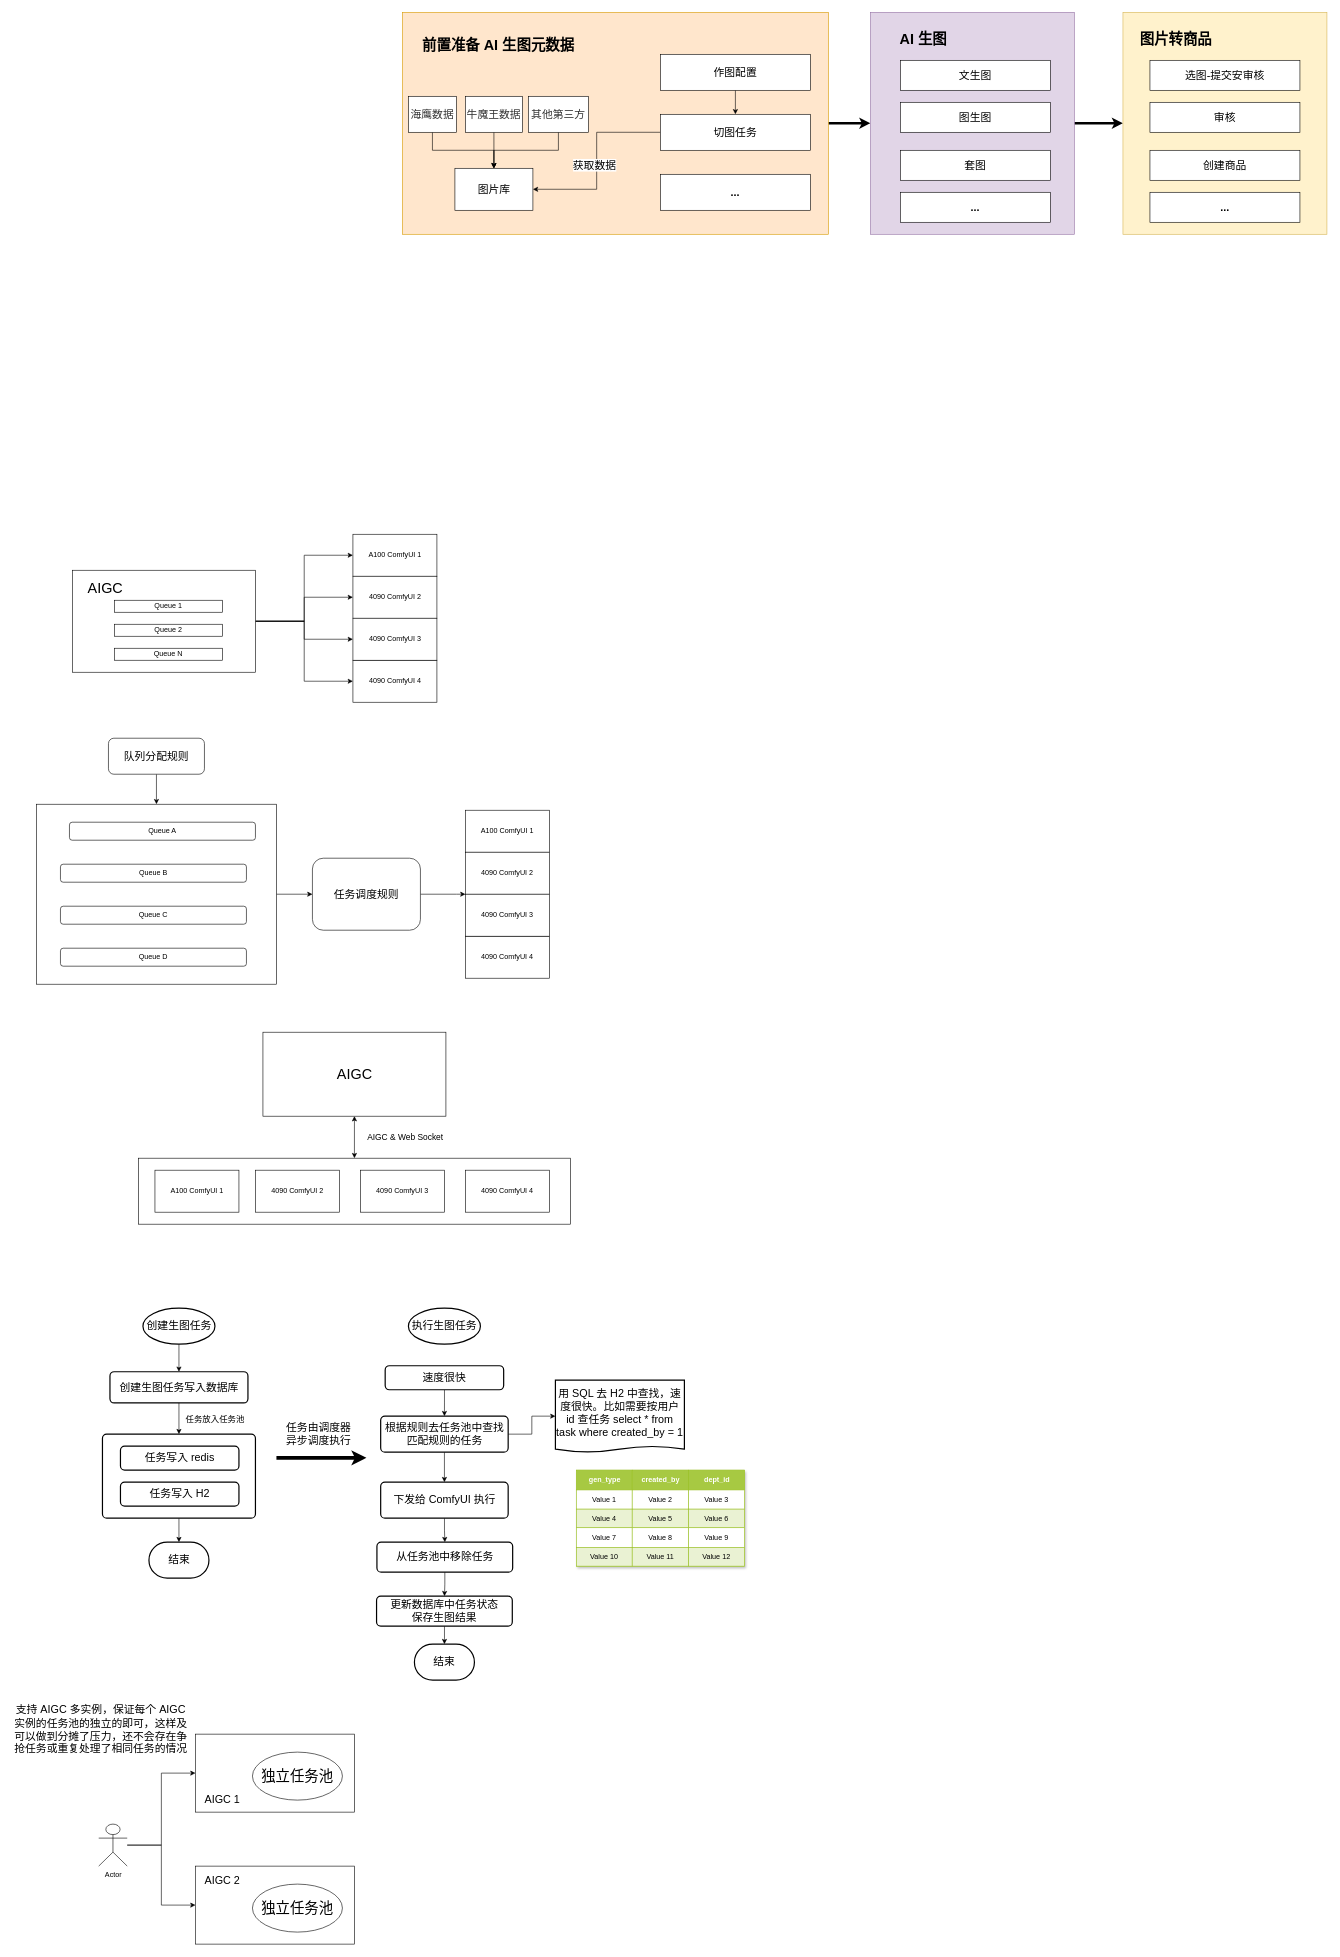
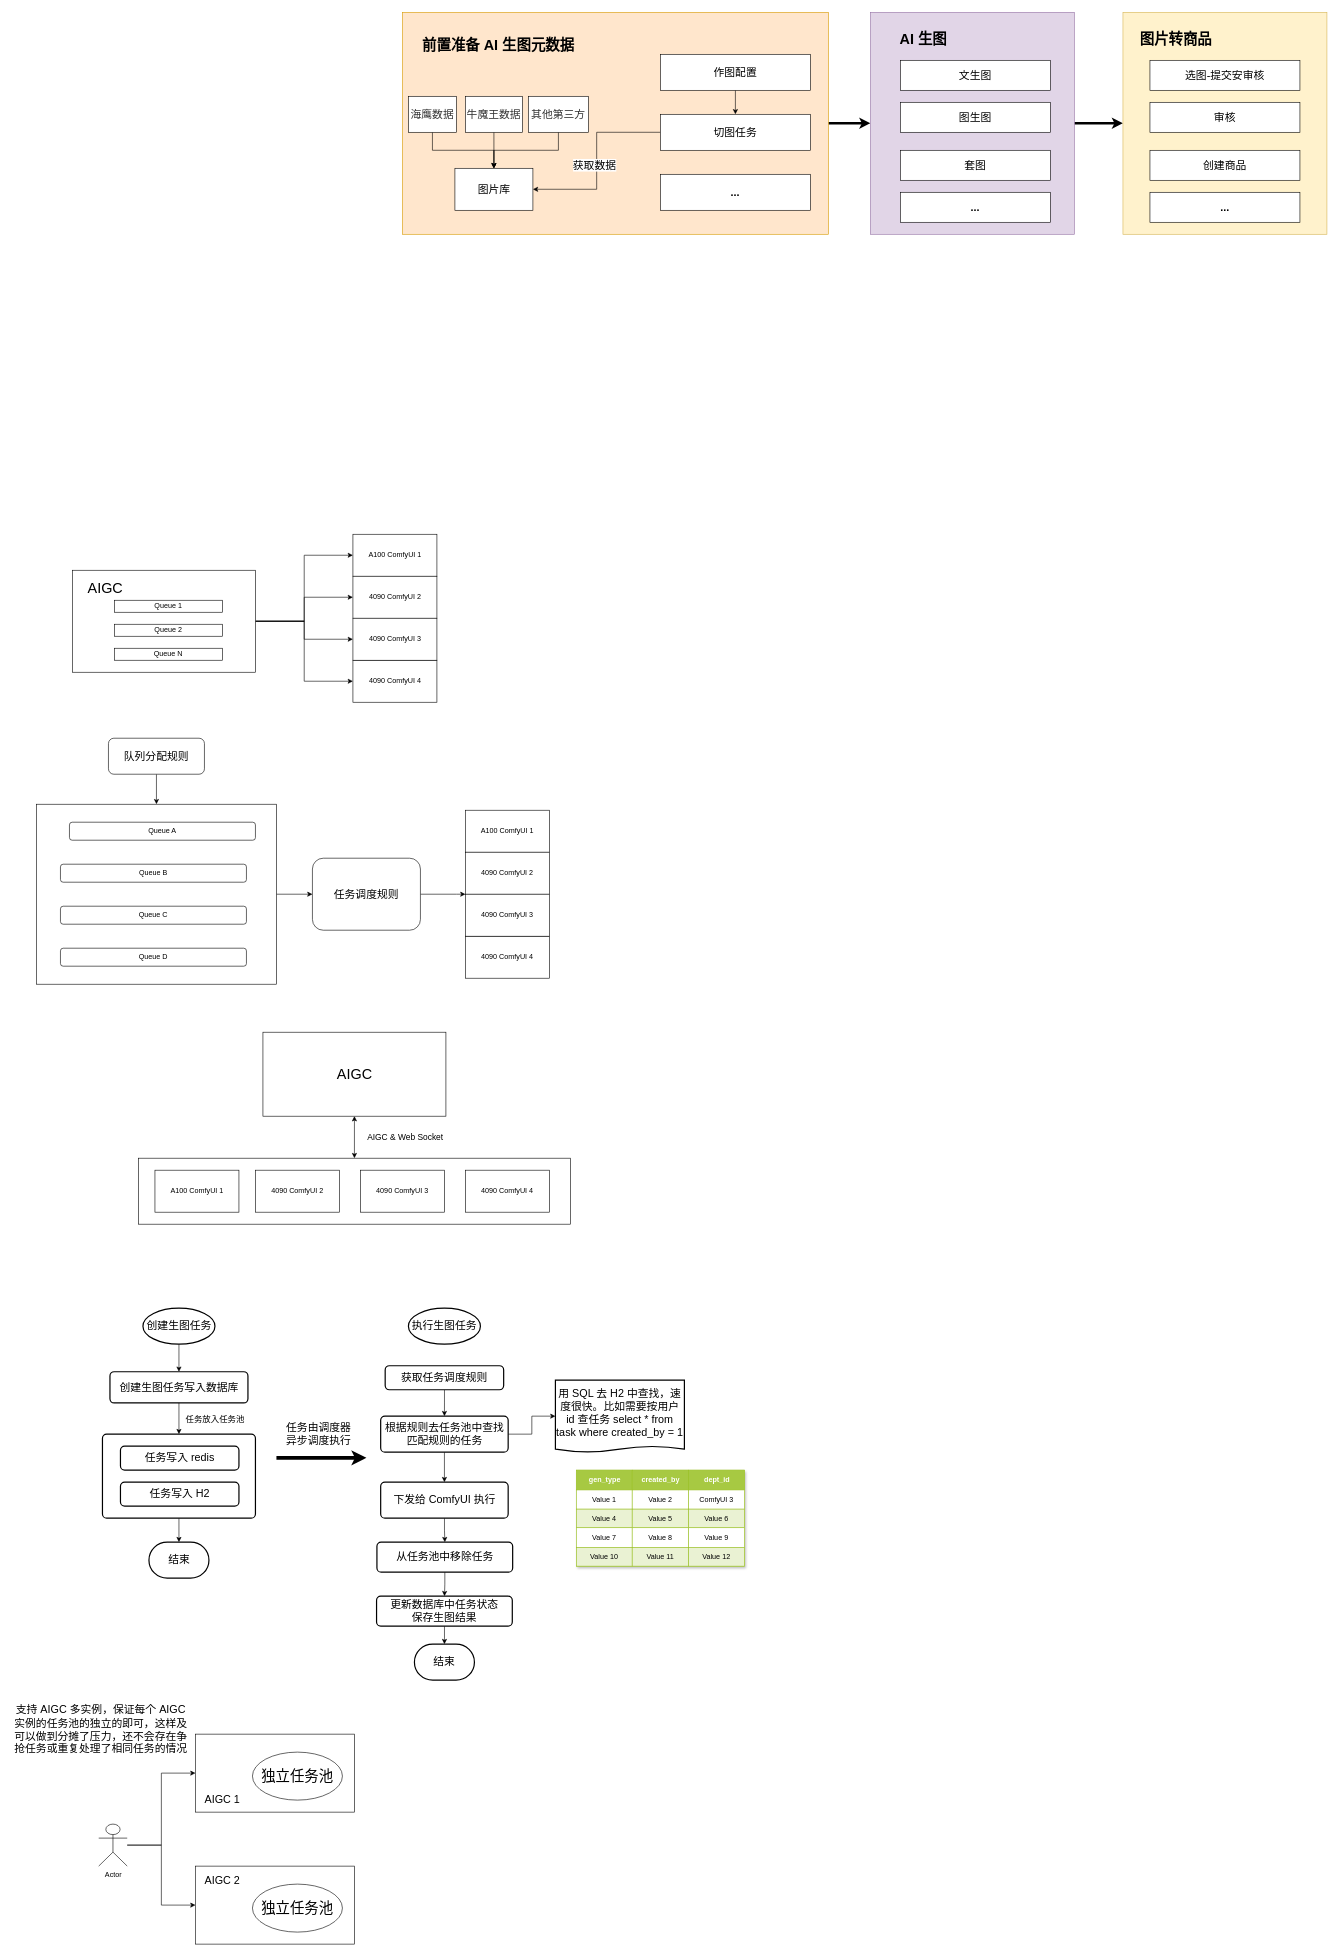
- <mxCell id="77" value="&lt;font style=&quot;font-size: 18px;&quot;&gt;速度很快&lt;/font&gt;" style="rounded=1;whiteSpace=wrap;html=1;absoluteArcSize=1;arcSize=14;strokeWidth=2;" vertex="1" parent="1"><mxGeometry x="641.25" y="2276" width="197.5" height="40" as="geometry" /></mxCell>
+ <mxCell id="77" value="&lt;font style=&quot;font-size: 18px;&quot;&gt;获取任务调度规则&lt;/font&gt;" style="rounded=1;whiteSpace=wrap;html=1;absoluteArcSize=1;arcSize=14;strokeWidth=2;" vertex="1" parent="1"><mxGeometry x="641.25" y="2276" width="197.5" height="40" as="geometry" /></mxCell>
- <mxCell id="98" value="Value 3" style="connectable=0;recursiveResize=0;strokeColor=inherit;fillColor=inherit;align=center;whiteSpace=wrap;html=1;" vertex="1" parent="95"><mxGeometry x="187" width="93" height="32" as="geometry"><mxRectangle width="93" height="32" as="alternateBounds" /></mxGeometry></mxCell>
+ <mxCell id="98" value="ComfyUI 3" style="connectable=0;recursiveResize=0;strokeColor=inherit;fillColor=inherit;align=center;whiteSpace=wrap;html=1;" vertex="1" parent="95"><mxGeometry x="187" width="93" height="32" as="geometry"><mxRectangle width="93" height="32" as="alternateBounds" /></mxGeometry></mxCell>
